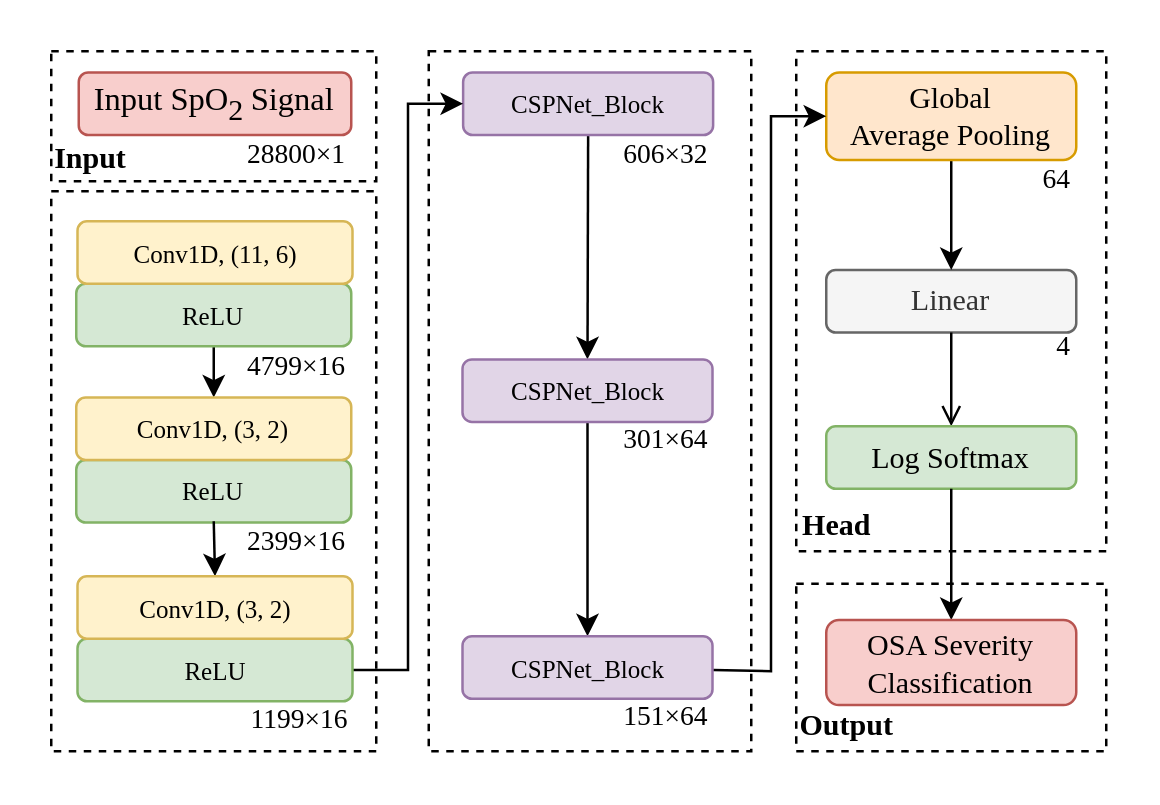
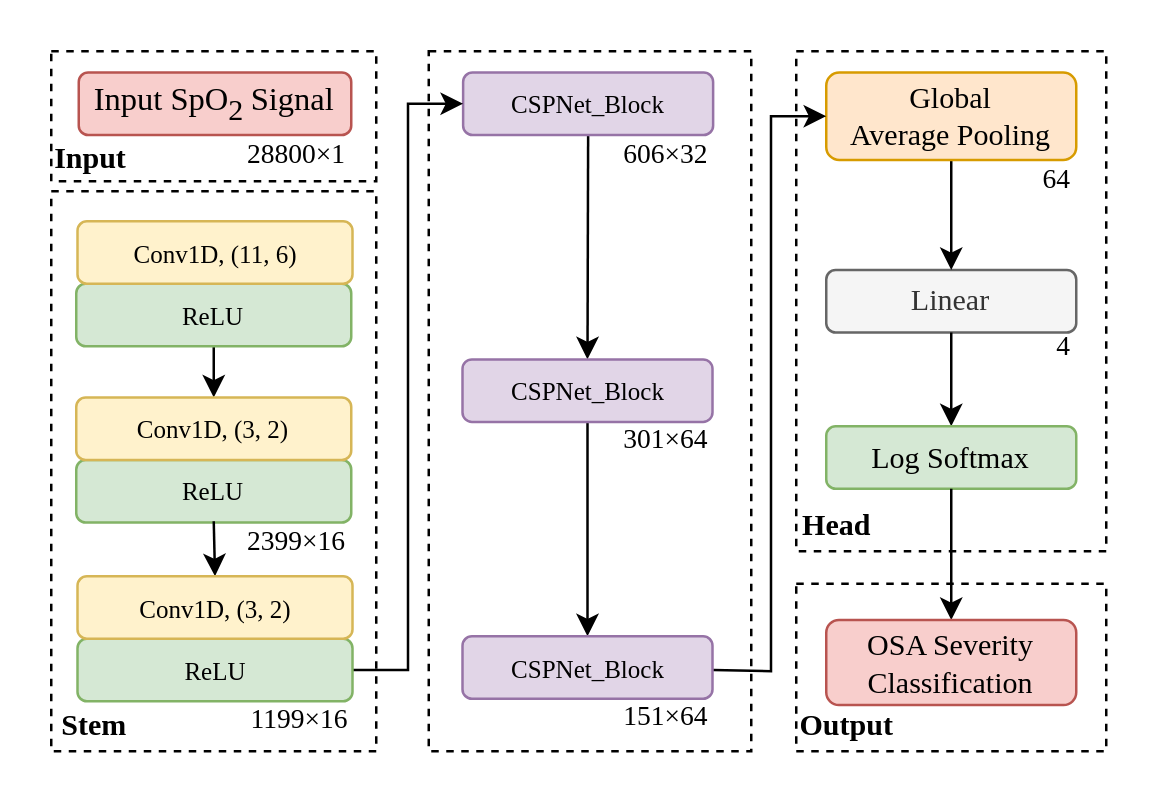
- <mxCell id="12" value="&lt;span style=&quot;font-size: 11px&quot;&gt;4799×16&lt;/span&gt;" style="text;html=1;strokeColor=none;fillColor=none;align=right;verticalAlign=middle;whiteSpace=wrap;rounded=0;labelBackgroundColor=none;fontSize=15;fontColor=#000000;fontFamily=Times New Roman;fontStyle=0" parent="1" vertex="1"><mxGeometry x="85" y="138" width="55" height="12" as="geometry" /></mxCell>
- <mxCell id="19" value="" style="endArrow=open;html=1;rounded=0;fontSize=12;exitX=0.5;exitY=1;exitDx=0;exitDy=0;entryX=0.5;entryY=0;entryDx=0;entryDy=0;fontFamily=Times New Roman;fontStyle=0;" parent="1" source="16" target="24" edge="1"><mxGeometry width="50" height="50" relative="1" as="geometry"><mxPoint x="541.5" y="251" as="sourcePoint" /><mxPoint x="411.5" y="311" as="targetPoint" /></mxGeometry></mxCell>
+ <mxCell id="19" value="" style="endArrow=classic;html=1;rounded=0;fontSize=12;exitX=0.5;exitY=1;exitDx=0;exitDy=0;entryX=0.5;entryY=0;entryDx=0;entryDy=0;fontFamily=Times New Roman;fontStyle=0" parent="1" source="16" target="24" edge="1"><mxGeometry width="50" height="50" relative="1" as="geometry"><mxPoint x="541.5" y="251" as="sourcePoint" /><mxPoint x="411.5" y="311" as="targetPoint" /></mxGeometry></mxCell>
+ <mxCell id="35" value="Stem" style="text;html=1;strokeColor=none;fillColor=none;align=center;verticalAlign=middle;whiteSpace=wrap;rounded=0;fontStyle=1;fontFamily=Times New Roman;" parent="1" vertex="1"><mxGeometry x="20" y="280" width="34.5" height="20" as="geometry" /></mxCell>
